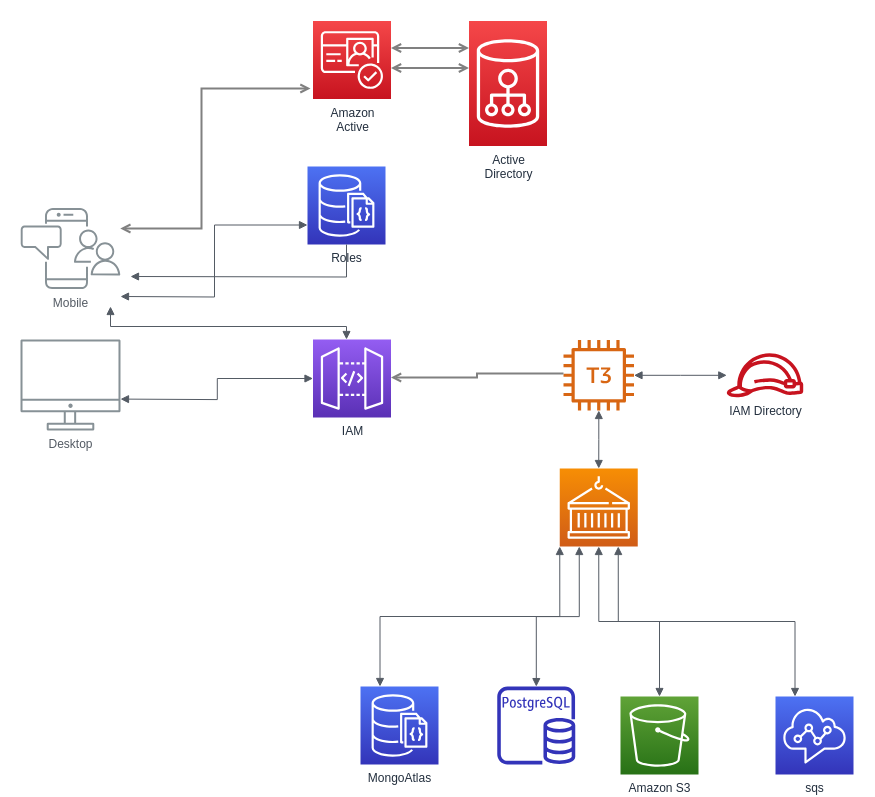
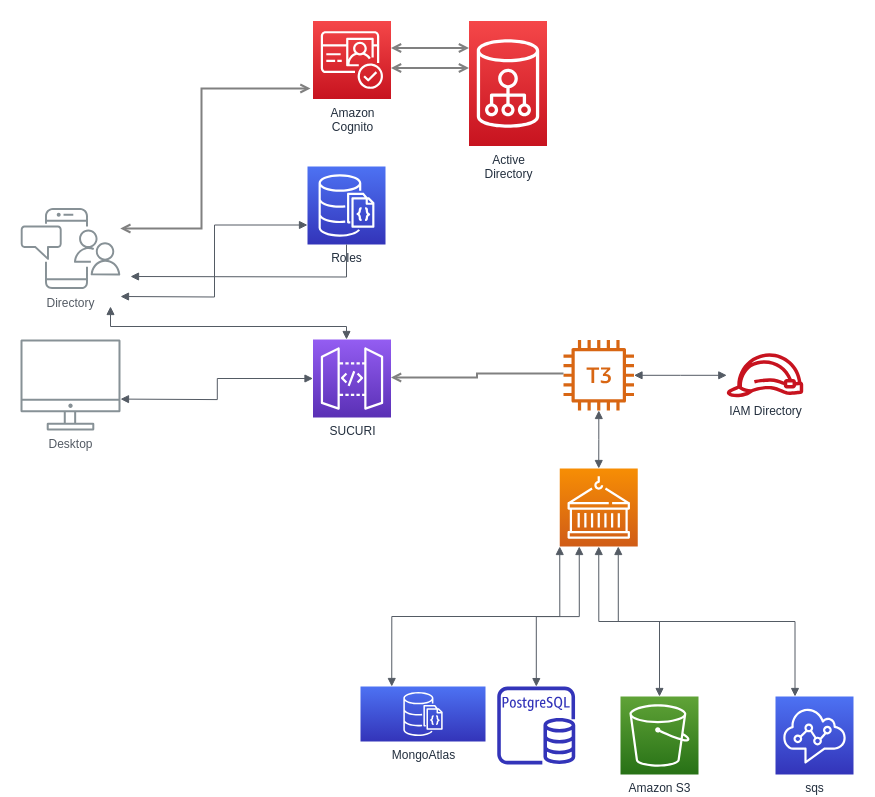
- <mxCell id="7" value="Amazon &lt;br&gt;Active" style="outlineConnect=0;fontColor=#232F3E;gradientColor=#F54749;gradientDirection=north;fillColor=#C7131F;strokeColor=#ffffff;dashed=0;verticalLabelPosition=bottom;verticalAlign=top;align=center;html=1;fontSize=12;fontStyle=0;aspect=fixed;shape=mxgraph.aws4.resourceIcon;resIcon=mxgraph.aws4.cognito;labelBackgroundColor=#ffffff;" parent="1" vertex="1"><mxGeometry x="312.5" y="20.5" width="78" height="78" as="geometry" /></mxCell>
+ <mxCell id="7" value="Amazon &lt;br&gt;Cognito" style="outlineConnect=0;fontColor=#232F3E;gradientColor=#F54749;gradientDirection=north;fillColor=#C7131F;strokeColor=#ffffff;dashed=0;verticalLabelPosition=bottom;verticalAlign=top;align=center;html=1;fontSize=12;fontStyle=0;aspect=fixed;shape=mxgraph.aws4.resourceIcon;resIcon=mxgraph.aws4.cognito;labelBackgroundColor=#ffffff;" parent="1" vertex="1"><mxGeometry x="312.5" y="20.5" width="78" height="78" as="geometry" /></mxCell>
- <mxCell id="6" value="Mobile" style="outlineConnect=0;gradientColor=none;fontColor=#545B64;strokeColor=none;fillColor=#879196;dashed=0;verticalLabelPosition=bottom;verticalAlign=top;align=center;html=1;fontSize=12;fontStyle=0;aspect=fixed;shape=mxgraph.aws4.illustration_notification;pointerEvents=1;labelBackgroundColor=#ffffff;" parent="1" vertex="1"><mxGeometry x="20" y="207.5" width="100" height="81" as="geometry" /></mxCell>
+ <mxCell id="6" value="Directory" style="outlineConnect=0;gradientColor=none;fontColor=#545B64;strokeColor=none;fillColor=#879196;dashed=0;verticalLabelPosition=bottom;verticalAlign=top;align=center;html=1;fontSize=12;fontStyle=0;aspect=fixed;shape=mxgraph.aws4.illustration_notification;pointerEvents=1;labelBackgroundColor=#ffffff;" parent="1" vertex="1"><mxGeometry x="20" y="207.5" width="100" height="81" as="geometry" /></mxCell>
- <mxCell id="9" value="IAM" style="outlineConnect=0;fontColor=#232F3E;gradientColor=#945DF2;gradientDirection=north;fillColor=#5A30B5;strokeColor=#ffffff;dashed=0;verticalLabelPosition=bottom;verticalAlign=top;align=center;html=1;fontSize=12;fontStyle=0;aspect=fixed;shape=mxgraph.aws4.resourceIcon;resIcon=mxgraph.aws4.api_gateway;labelBackgroundColor=#ffffff;" parent="1" vertex="1"><mxGeometry x="312.5" y="339" width="78" height="78" as="geometry" /></mxCell>
+ <mxCell id="9" value="SUCURI" style="outlineConnect=0;fontColor=#232F3E;gradientColor=#945DF2;gradientDirection=north;fillColor=#5A30B5;strokeColor=#ffffff;dashed=0;verticalLabelPosition=bottom;verticalAlign=top;align=center;html=1;fontSize=12;fontStyle=0;aspect=fixed;shape=mxgraph.aws4.resourceIcon;resIcon=mxgraph.aws4.api_gateway;labelBackgroundColor=#ffffff;" parent="1" vertex="1"><mxGeometry x="312.5" y="339" width="78" height="78" as="geometry" /></mxCell>
- <mxCell id="13" value="MongoAtlas" style="points=[[0,0,0],[0.25,0,0],[0.5,0,0],[0.75,0,0],[1,0,0],[0,1,0],[0.25,1,0],[0.5,1,0],[0.75,1,0],[1,1,0],[0,0.25,0],[0,0.5,0],[0,0.75,0],[1,0.25,0],[1,0.5,0],[1,0.75,0]];outlineConnect=0;fontColor=#232F3E;gradientColor=#4D72F3;gradientDirection=north;fillColor=#3334B9;strokeColor=#ffffff;dashed=0;verticalLabelPosition=bottom;verticalAlign=top;align=center;html=1;fontSize=12;fontStyle=0;aspect=fixed;shape=mxgraph.aws4.resourceIcon;resIcon=mxgraph.aws4.documentdb_with_mongodb_compatibility;" vertex="1" parent="1"><mxGeometry x="360" y="686" width="78" height="78" as="geometry" /></mxCell>
+ <mxCell id="13" value="MongoAtlas" style="points=[[0,0,0],[0.25,0,0],[0.5,0,0],[0.75,0,0],[1,0,0],[0,1,0],[0.25,1,0],[0.5,1,0],[0.75,1,0],[1,1,0],[0,0.25,0],[0,0.5,0],[0,0.75,0],[1,0.25,0],[1,0.5,0],[1,0.75,0]];outlineConnect=0;fontColor=#232F3E;gradientColor=#4D72F3;gradientDirection=north;fillColor=#3334B9;strokeColor=#ffffff;dashed=0;verticalLabelPosition=bottom;verticalAlign=top;align=center;html=1;fontSize=12;fontStyle=0;aspect=fixed;shape=mxgraph.aws4.resourceIcon;resIcon=mxgraph.aws4.documentdb_with_mongodb_compatibility;" vertex="1" parent="1"><mxGeometry x="360" y="686" width="125" height="55" as="geometry" /></mxCell>
